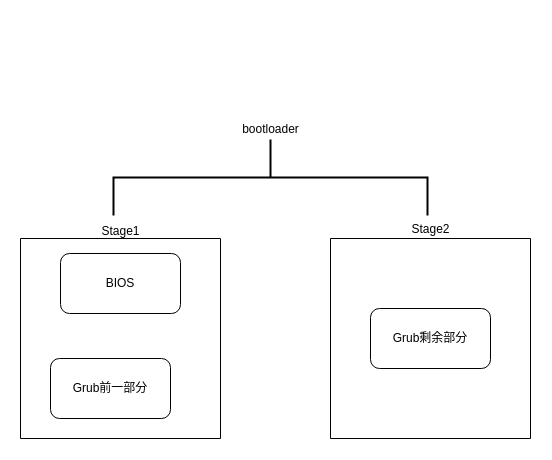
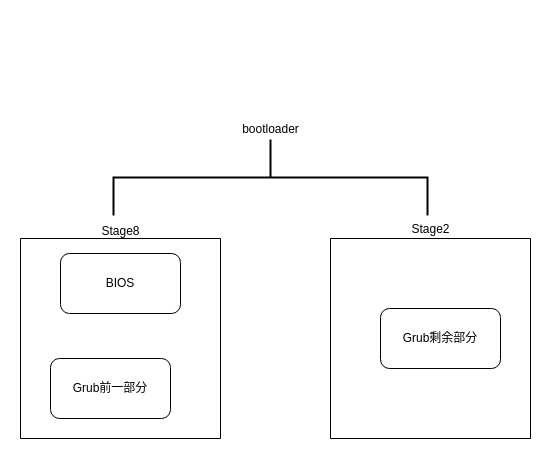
- <mxCell id="6" value="Stage1" style="text;html=1;align=center;verticalAlign=middle;resizable=0;points=[];autosize=1;strokeColor=none;fillColor=none;" vertex="1" parent="2"><mxGeometry x="70" width="60" height="30" as="geometry" /></mxCell>
+ <mxCell id="6" value="Stage8" style="text;html=1;align=center;verticalAlign=middle;resizable=0;points=[];autosize=1;strokeColor=none;fillColor=none;" vertex="1" parent="2"><mxGeometry x="70" width="60" height="30" as="geometry" /></mxCell>
- <mxCell id="9" value="Grub剩余部分" style="rounded=1;whiteSpace=wrap;html=1;" vertex="1" parent="8"><mxGeometry x="40" y="70" width="120" height="60" as="geometry" /></mxCell>
+ <mxCell id="9" value="Grub剩余部分" style="rounded=1;whiteSpace=wrap;html=1;" vertex="1" parent="8"><mxGeometry x="50" y="70" width="120" height="60" as="geometry" /></mxCell>
